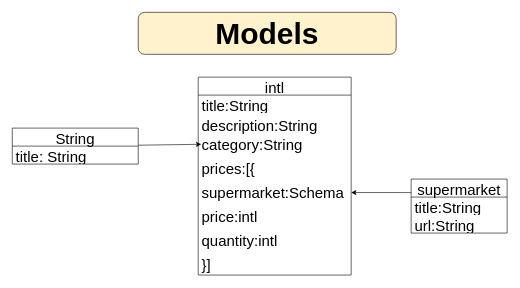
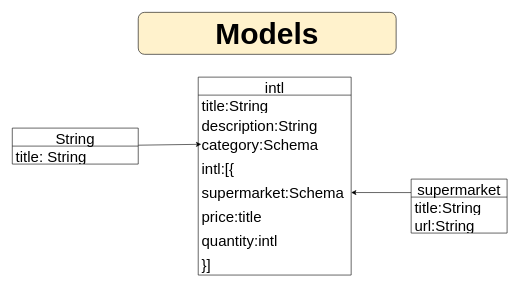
- <mxCell id="10" value="category:String" style="text;strokeColor=none;fillColor=none;align=left;verticalAlign=middle;spacingLeft=4;spacingRight=4;overflow=hidden;points=[[0,0.5],[1,0.5]];portConstraint=eastwest;rotatable=0;fontSize=25;" vertex="1" parent="7"><mxGeometry y="90" width="255" height="40" as="geometry" /></mxCell>
+ <mxCell id="10" value="category:Schema" style="text;strokeColor=none;fillColor=none;align=left;verticalAlign=middle;spacingLeft=4;spacingRight=4;overflow=hidden;points=[[0,0.5],[1,0.5]];portConstraint=eastwest;rotatable=0;fontSize=25;" vertex="1" parent="7"><mxGeometry y="90" width="255" height="40" as="geometry" /></mxCell>
- <mxCell id="11" value="prices:[{" style="text;strokeColor=none;fillColor=none;align=left;verticalAlign=middle;spacingLeft=4;spacingRight=4;overflow=hidden;points=[[0,0.5],[1,0.5]];portConstraint=eastwest;rotatable=0;fontSize=25;" vertex="1" parent="7"><mxGeometry y="130" width="255" height="40" as="geometry" /></mxCell>
+ <mxCell id="11" value="intl:[{" style="text;strokeColor=none;fillColor=none;align=left;verticalAlign=middle;spacingLeft=4;spacingRight=4;overflow=hidden;points=[[0,0.5],[1,0.5]];portConstraint=eastwest;rotatable=0;fontSize=25;" vertex="1" parent="7"><mxGeometry y="130" width="255" height="40" as="geometry" /></mxCell>
- <mxCell id="13" value="price:intl" style="text;strokeColor=none;fillColor=none;align=left;verticalAlign=middle;spacingLeft=4;spacingRight=4;overflow=hidden;points=[[0,0.5],[1,0.5]];portConstraint=eastwest;rotatable=0;fontSize=25;" vertex="1" parent="7"><mxGeometry y="210" width="255" height="40" as="geometry" /></mxCell>
+ <mxCell id="13" value="price:title" style="text;strokeColor=none;fillColor=none;align=left;verticalAlign=middle;spacingLeft=4;spacingRight=4;overflow=hidden;points=[[0,0.5],[1,0.5]];portConstraint=eastwest;rotatable=0;fontSize=25;" vertex="1" parent="7"><mxGeometry y="210" width="255" height="40" as="geometry" /></mxCell>
